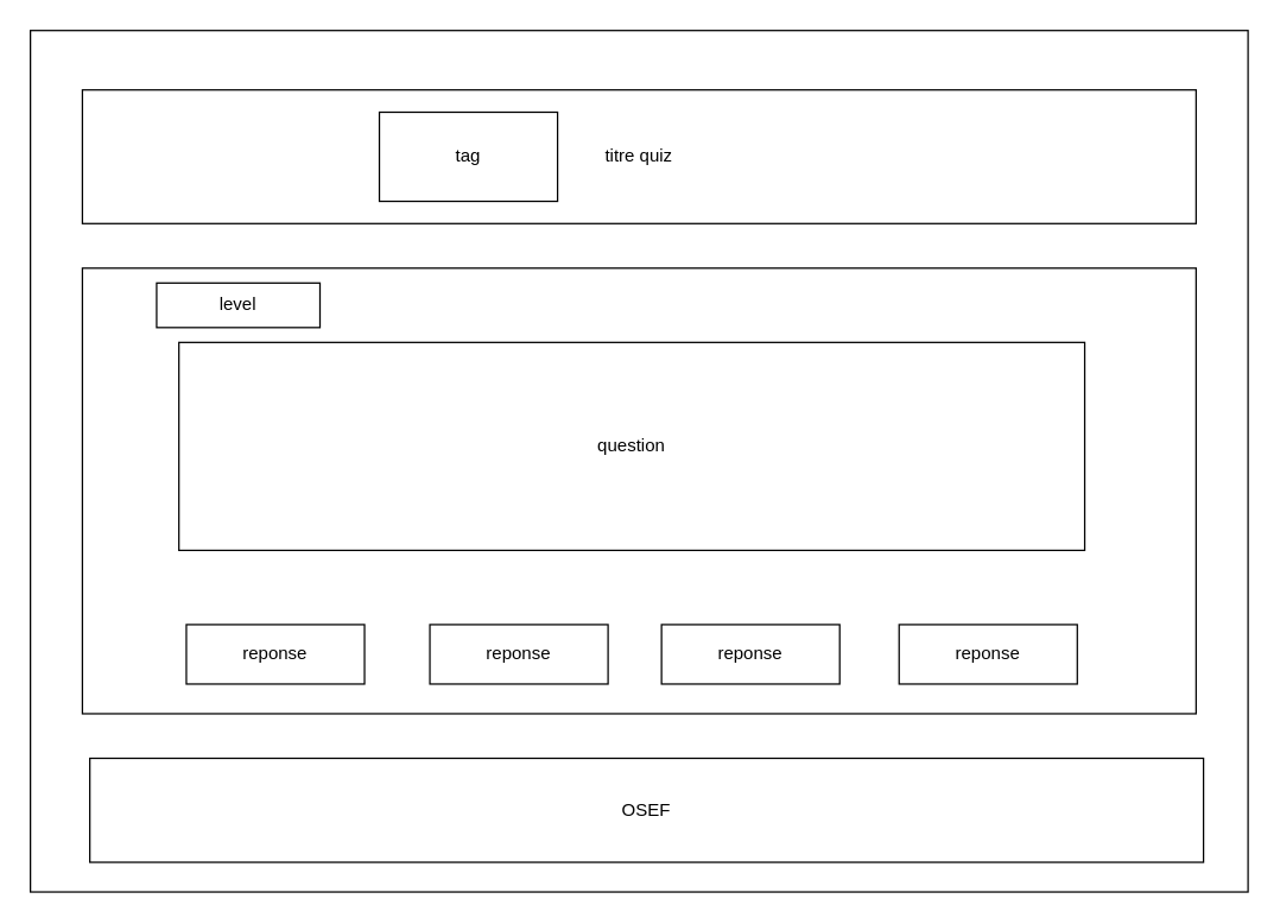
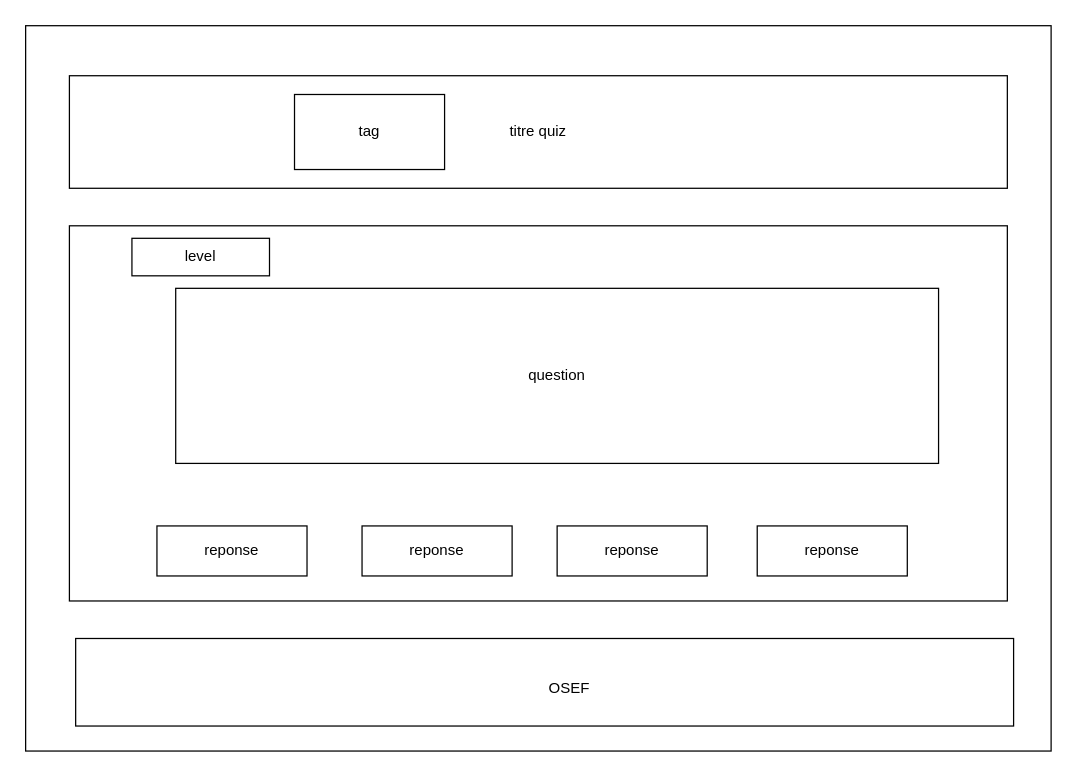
- <mxCell id="13" value="tag" style="rounded=0;whiteSpace=wrap;html=1;" parent="1" vertex="1"><mxGeometry x="255" y="75" width="120" height="60" as="geometry" /></mxCell>
+ <mxCell id="13" value="tag" style="rounded=0;whiteSpace=wrap;html=1;" parent="1" vertex="1"><mxGeometry x="235" y="75" width="120" height="60" as="geometry" /></mxCell>
- <mxCell id="6" value="question" style="rounded=0;whiteSpace=wrap;html=1;" parent="1" vertex="1"><mxGeometry x="120" y="230" width="610" height="140" as="geometry" /></mxCell>
+ <mxCell id="6" value="question" style="rounded=0;whiteSpace=wrap;html=1;" parent="1" vertex="1"><mxGeometry x="140" y="230" width="610" height="140" as="geometry" /></mxCell>
- <mxCell id="11" value="OSEF" style="text;html=1;strokeColor=none;fillColor=none;align=center;verticalAlign=middle;whiteSpace=wrap;rounded=0;" parent="1" vertex="1"><mxGeometry x="405" y="530" width="60" height="30" as="geometry" /></mxCell>
+ <mxCell id="11" value="OSEF" style="text;html=1;strokeColor=none;fillColor=none;align=center;verticalAlign=middle;whiteSpace=wrap;rounded=0;" parent="1" vertex="1"><mxGeometry x="425" y="535" width="60" height="30" as="geometry" /></mxCell>
